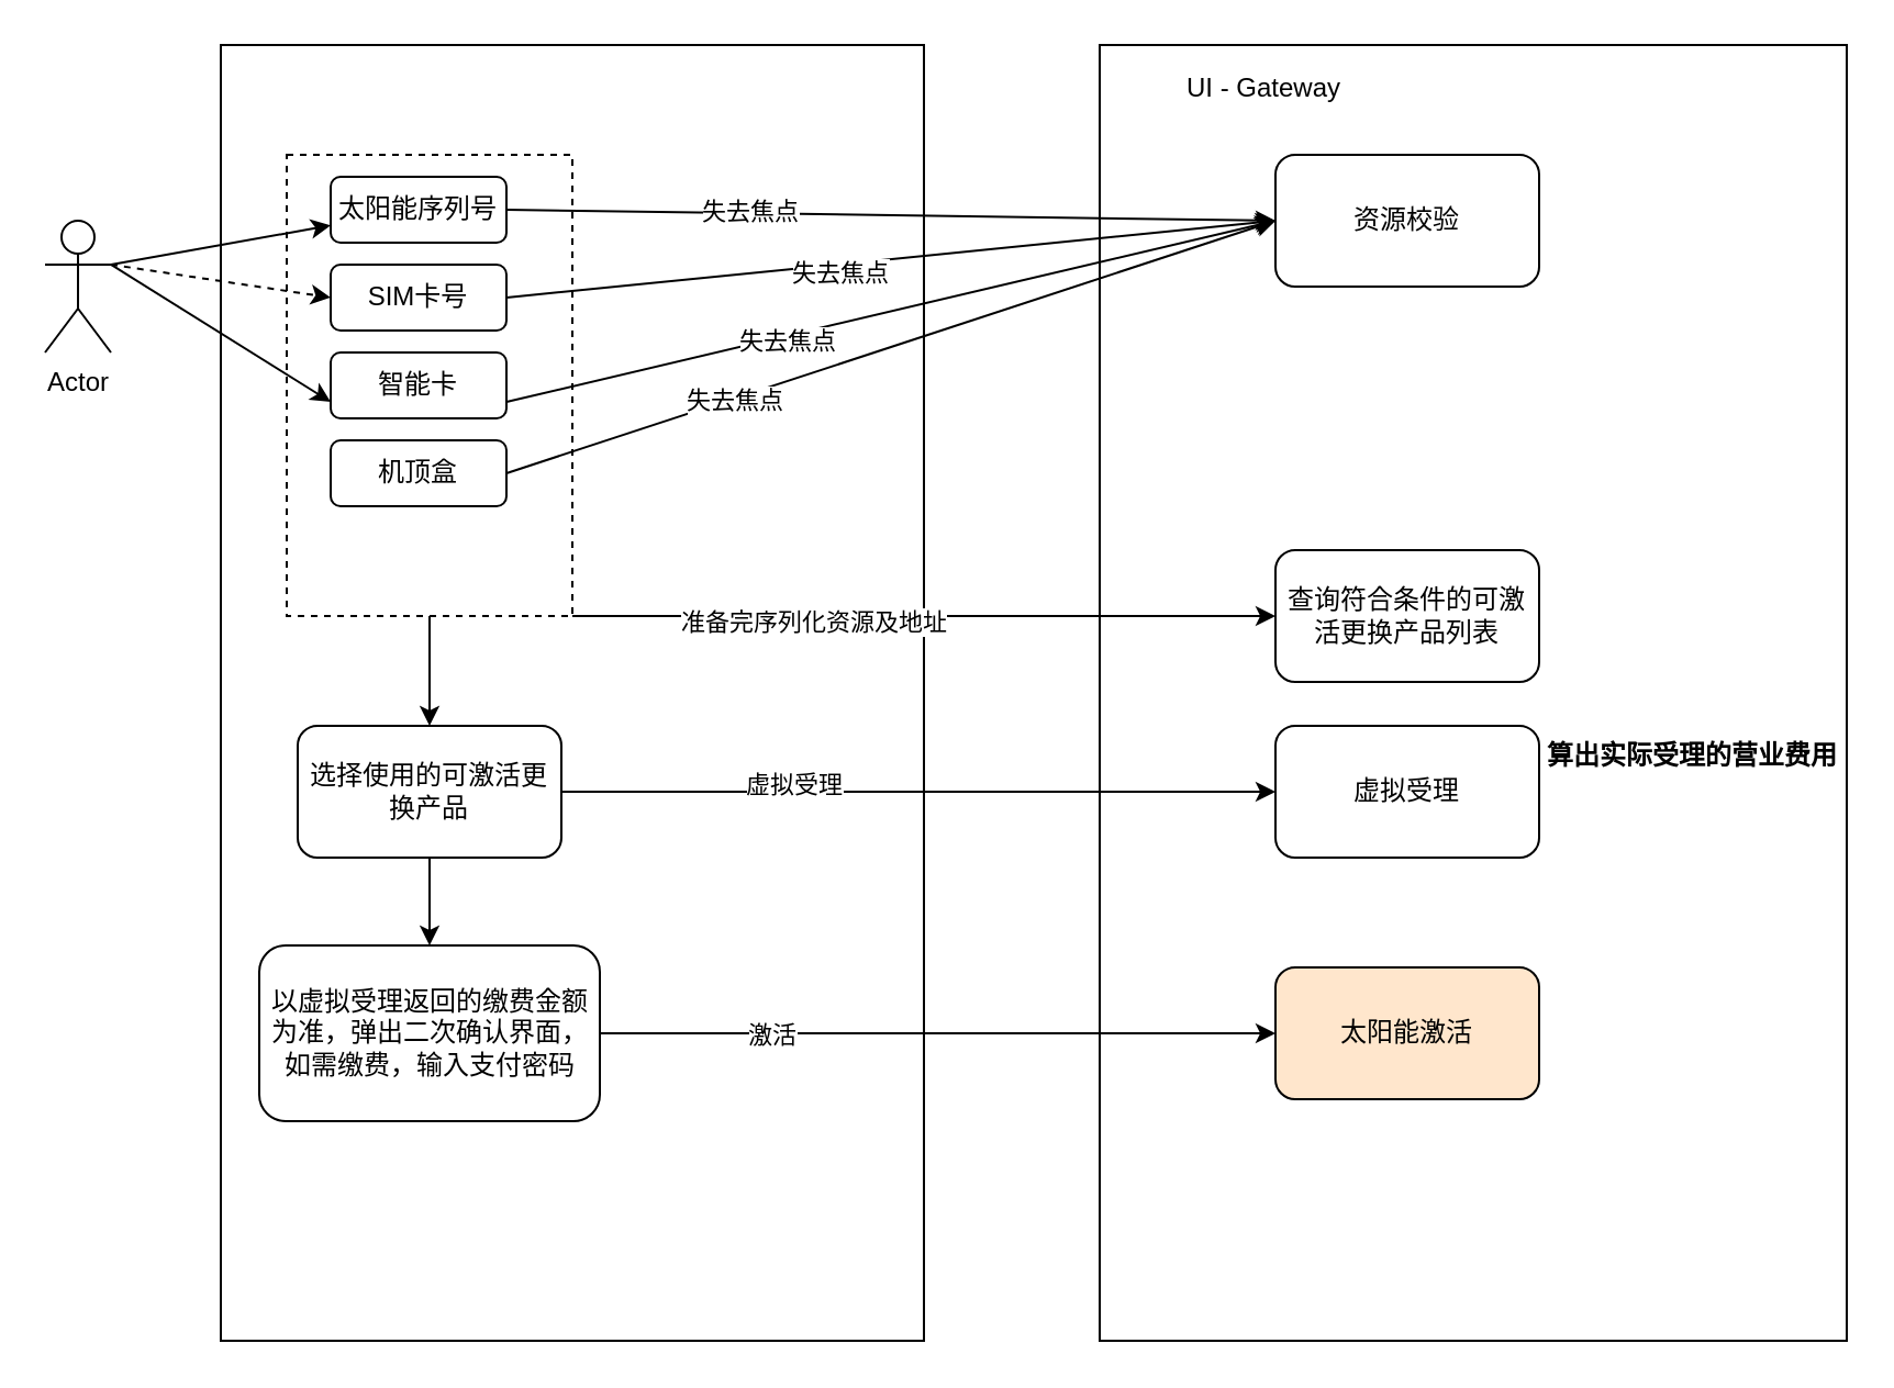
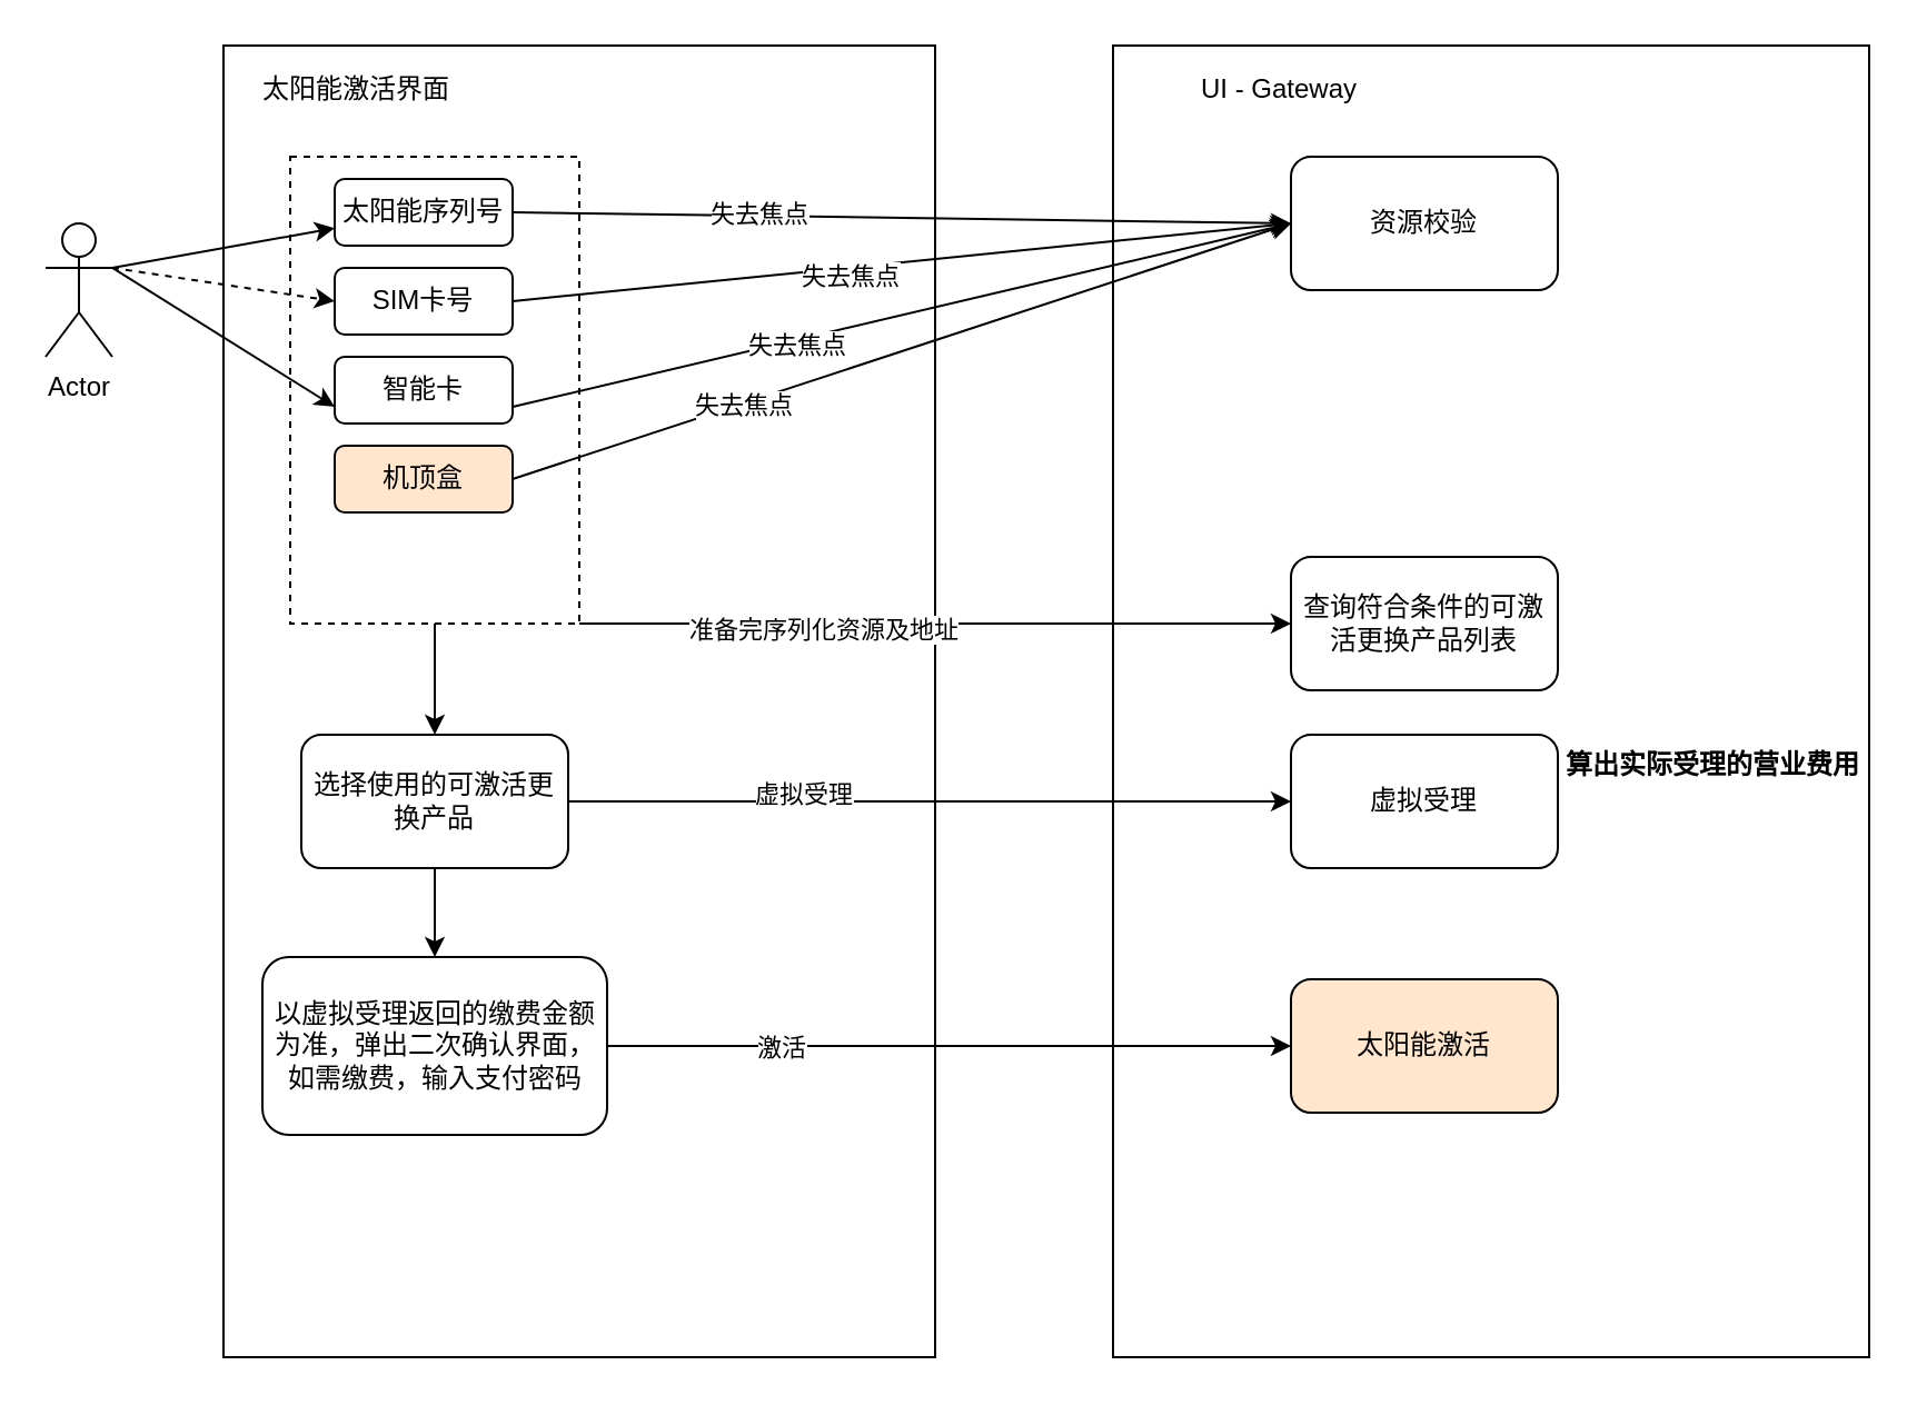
+ <mxCell id="24" value="太阳能激活界面" style="text;html=1;strokeColor=none;fillColor=none;align=center;verticalAlign=middle;whiteSpace=wrap;rounded=0;" vertex="1" parent="1"><mxGeometry x="100" y="20" width="120" height="40" as="geometry" /></mxCell>
- <mxCell id="23" value="机顶盒" style="rounded=1;whiteSpace=wrap;html=1;" vertex="1" parent="1"><mxGeometry x="150" y="200" width="80" height="30" as="geometry" /></mxCell>
+ <mxCell id="23" value="机顶盒" style="rounded=1;whiteSpace=wrap;html=1;fillColor=#ffe6cc;" vertex="1" parent="1"><mxGeometry x="150" y="200" width="80" height="30" as="geometry" /></mxCell>
